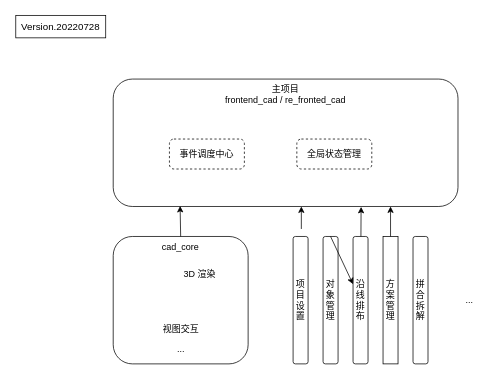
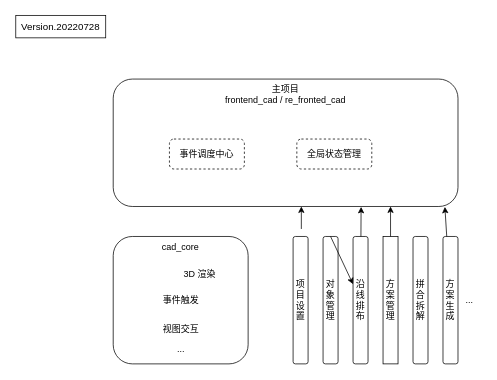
- <mxCell id="4" style="edgeStyle=none;html=1;entryX=0.194;entryY=0.996;entryDx=0;entryDy=0;entryPerimeter=0;exitX=0.5;exitY=0;exitDx=0;exitDy=0;" parent="1" source="5" target="3" edge="1"><mxGeometry relative="1" as="geometry" /></mxCell>
+ <mxCell id="15" style="edgeStyle=none;html=1;entryX=0.962;entryY=1.003;entryDx=0;entryDy=0;entryPerimeter=0;exitX=0.25;exitY=0;exitDx=0;exitDy=0;" parent="1" source="16" target="3" edge="1"><mxGeometry relative="1" as="geometry" /></mxCell>
+ <mxCell id="19" value="事件触发" style="text;html=1;align=center;verticalAlign=middle;resizable=0;points=[];autosize=1;strokeColor=none;fillColor=none;" parent="1" vertex="1"><mxGeometry x="210" y="390" width="60" height="20" as="geometry" /></mxCell>
+ <mxCell id="16" value="方案生成" style="rounded=1;whiteSpace=wrap;html=1;fillColor=none;horizontal=1;textDirection=ltr;" parent="1" vertex="1"><mxGeometry x="590" y="315" width="20" height="170" as="geometry" /></mxCell>
